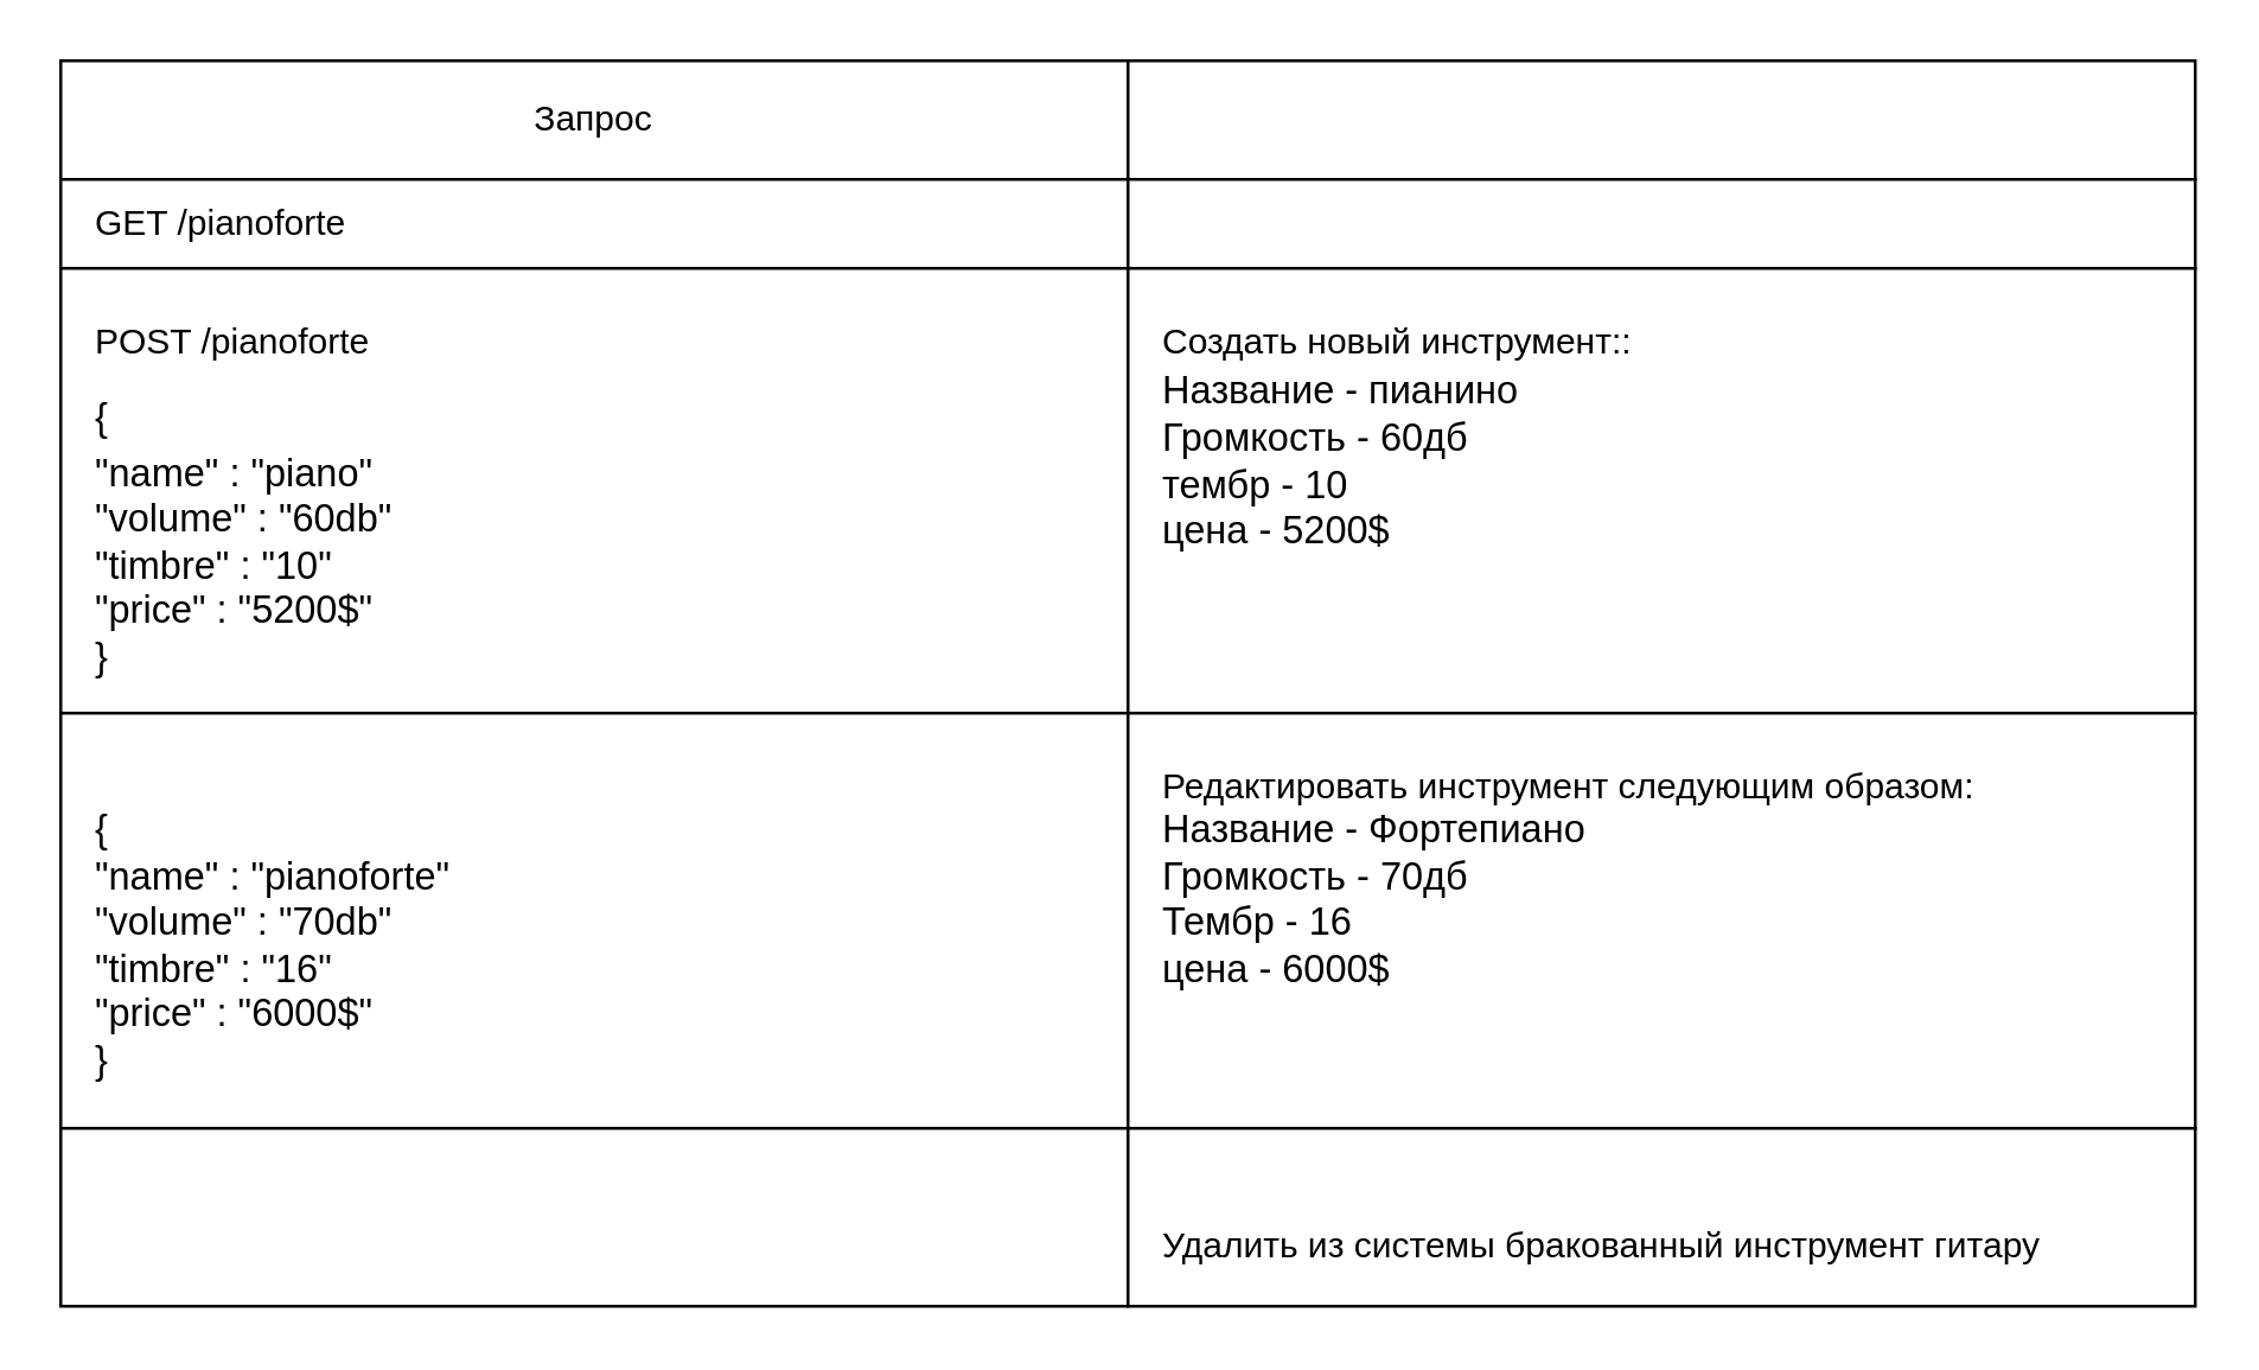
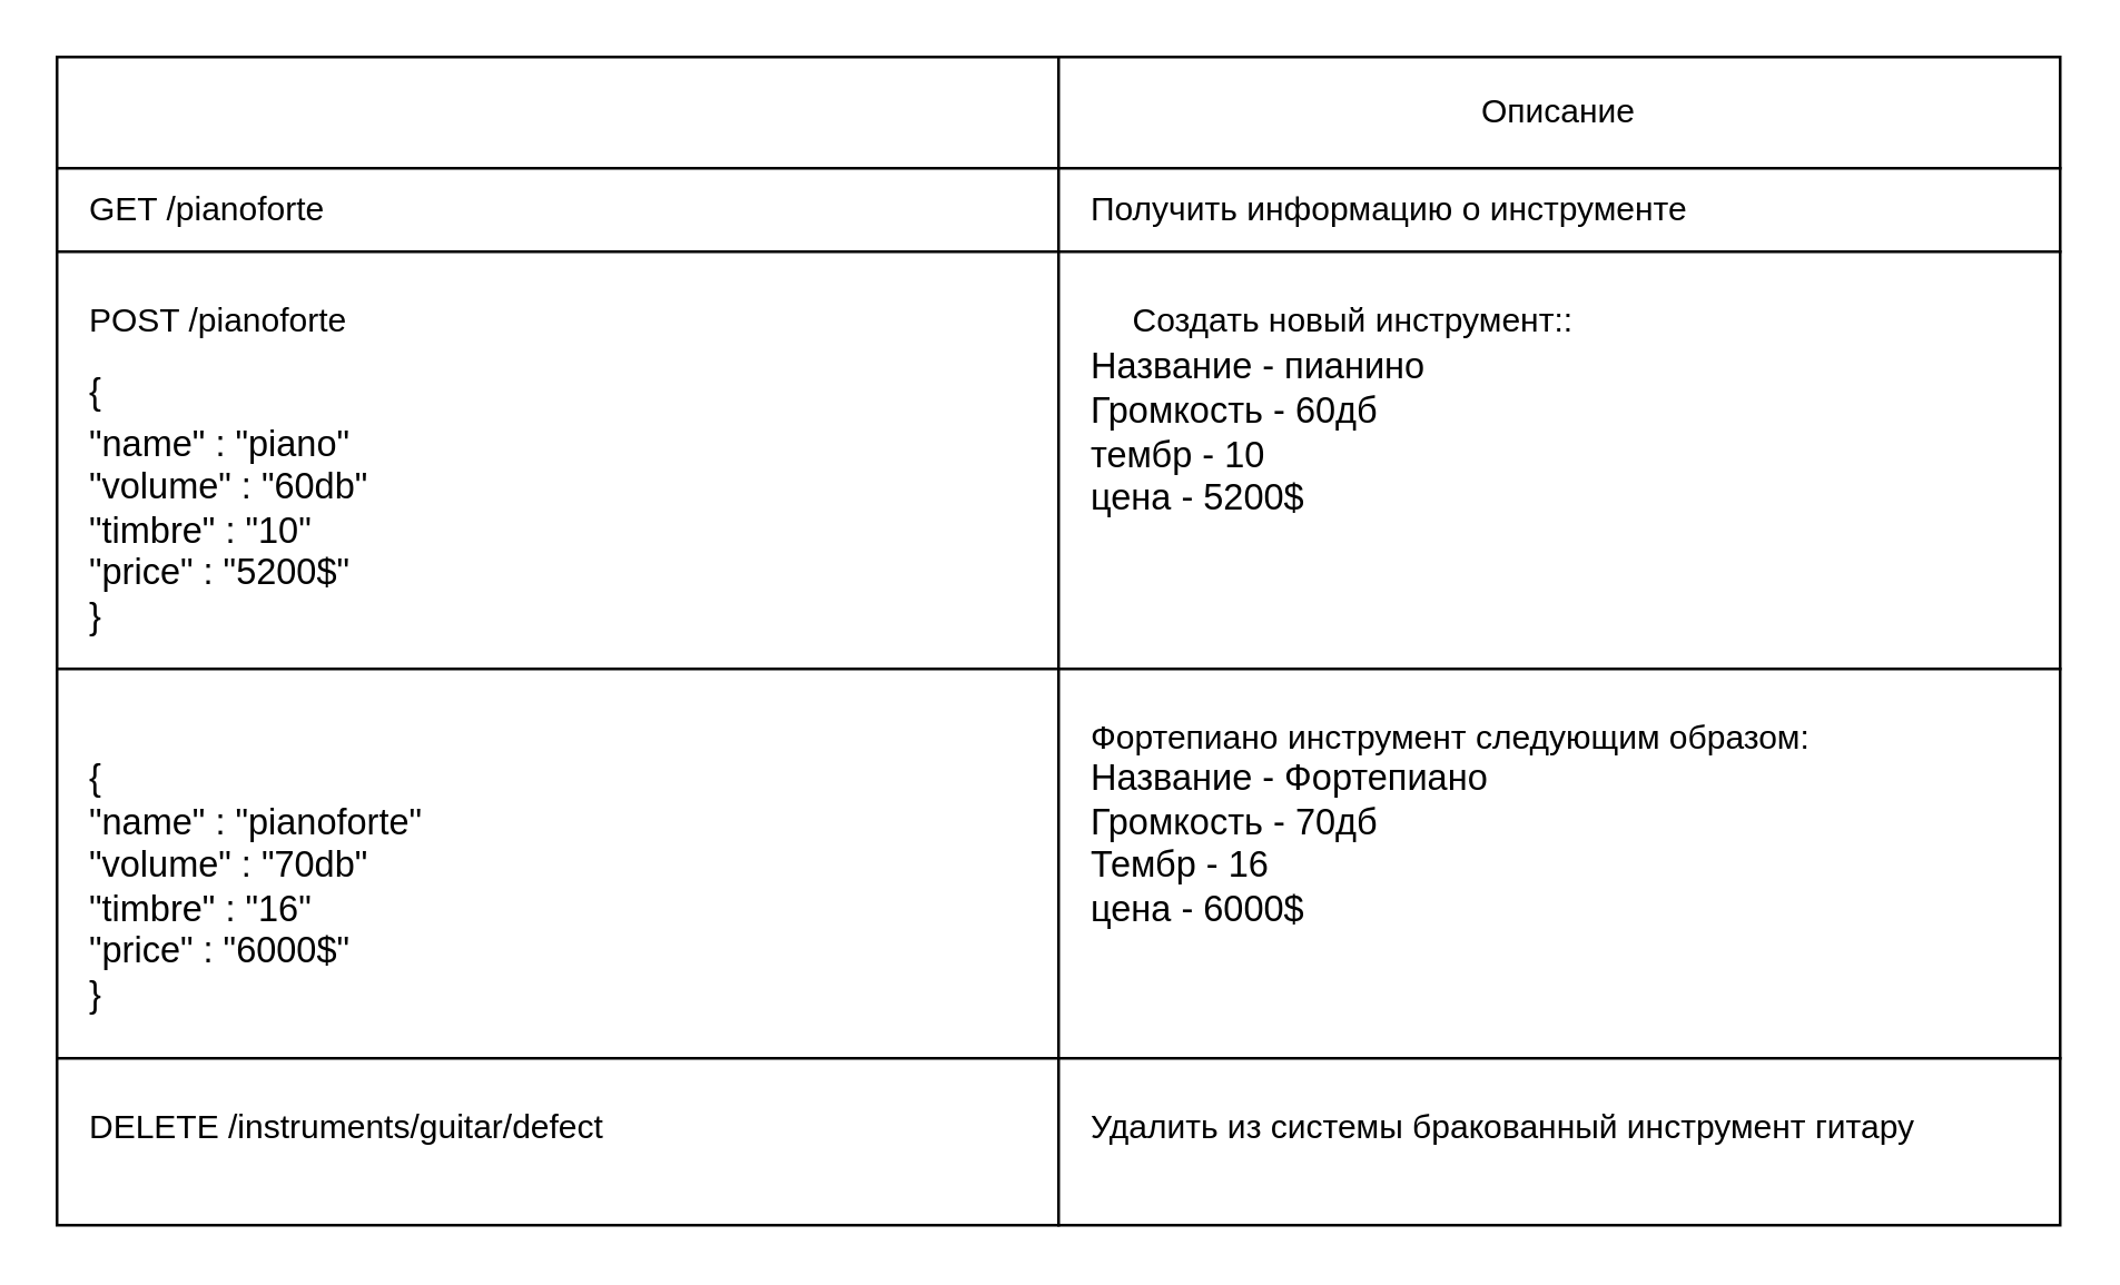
- <mxCell id="4" value="Запрос" style="text;html=1;strokeColor=none;fillColor=none;align=center;verticalAlign=middle;whiteSpace=wrap;rounded=0;" vertex="1" parent="1"><mxGeometry x="170" y="25" width="60" height="30" as="geometry" /></mxCell>
+ <mxCell id="5" value="Описание" style="text;html=1;strokeColor=none;fillColor=none;align=center;verticalAlign=middle;whiteSpace=wrap;rounded=0;" vertex="1" parent="1"><mxGeometry x="530" y="25" width="60" height="30" as="geometry" /></mxCell>
+ <mxCell id="9" value="Получить информацию о инструменте" style="text;html=1;strokeColor=none;fillColor=none;align=left;verticalAlign=middle;whiteSpace=wrap;rounded=0;" vertex="1" parent="1"><mxGeometry x="390" y="60" width="230" height="30" as="geometry" /></mxCell>
- <mxCell id="15" value="Создать новый инструмент::" style="text;html=1;strokeColor=none;fillColor=none;align=left;verticalAlign=middle;whiteSpace=wrap;rounded=0;" vertex="1" parent="1"><mxGeometry x="390" y="100" width="180" height="30" as="geometry" /></mxCell>
+ <mxCell id="15" value="Создать новый инструмент::" style="text;html=1;strokeColor=none;fillColor=none;align=left;verticalAlign=middle;whiteSpace=wrap;rounded=0;" vertex="1" parent="1"><mxGeometry x="405" y="100" width="180" height="30" as="geometry" /></mxCell>
- <mxCell id="20" value="Редактировать инструмент следующим образом:" style="text;html=1;strokeColor=none;fillColor=none;align=left;verticalAlign=middle;whiteSpace=wrap;rounded=0;" vertex="1" parent="1"><mxGeometry x="390" y="250" width="290" height="30" as="geometry" /></mxCell>
+ <mxCell id="20" value="Фортепиано инструмент следующим образом:" style="text;html=1;strokeColor=none;fillColor=none;align=left;verticalAlign=middle;whiteSpace=wrap;rounded=0;" vertex="1" parent="1"><mxGeometry x="390" y="250" width="290" height="30" as="geometry" /></mxCell>
+ <mxCell id="24" value="DELETE /instruments/guitar/defect" style="text;html=1;strokeColor=none;fillColor=none;align=left;verticalAlign=middle;whiteSpace=wrap;rounded=0;" vertex="1" parent="1"><mxGeometry x="30" y="390" width="260" height="30" as="geometry" /></mxCell>
- <mxCell id="25" value="Удалить из системы бракованный инструмент гитару" style="text;html=1;strokeColor=none;fillColor=none;align=left;verticalAlign=middle;whiteSpace=wrap;rounded=0;" vertex="1" parent="1"><mxGeometry x="390" y="405" width="330" height="30" as="geometry" /></mxCell>
+ <mxCell id="25" value="Удалить из системы бракованный инструмент гитару" style="text;html=1;strokeColor=none;fillColor=none;align=left;verticalAlign=middle;whiteSpace=wrap;rounded=0;" vertex="1" parent="1"><mxGeometry x="390" y="390" width="330" height="30" as="geometry" /></mxCell>
